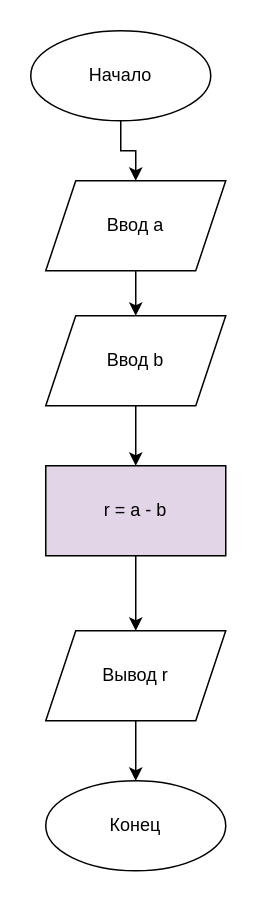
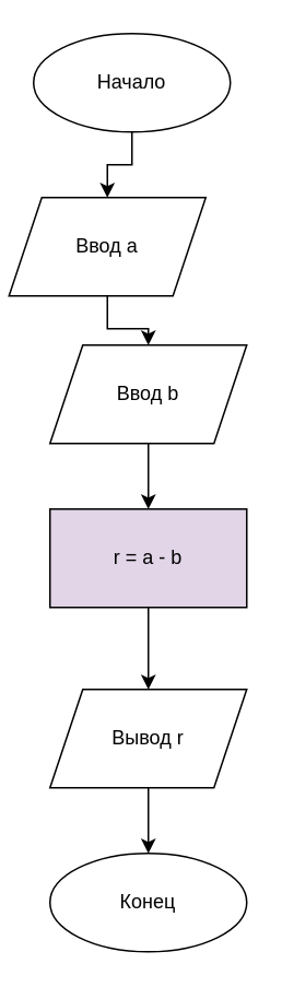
- <mxCell id="4" value="Ввод a" style="shape=parallelogram;perimeter=parallelogramPerimeter;whiteSpace=wrap;html=1;fixedSize=1;" vertex="1" parent="1"><mxGeometry x="30" y="120" width="120" height="60" as="geometry" /></mxCell>
+ <mxCell id="4" value="Ввод a" style="shape=parallelogram;perimeter=parallelogramPerimeter;whiteSpace=wrap;html=1;fixedSize=1;" vertex="1" parent="1"><mxGeometry x="5" y="120" width="120" height="60" as="geometry" /></mxCell>
